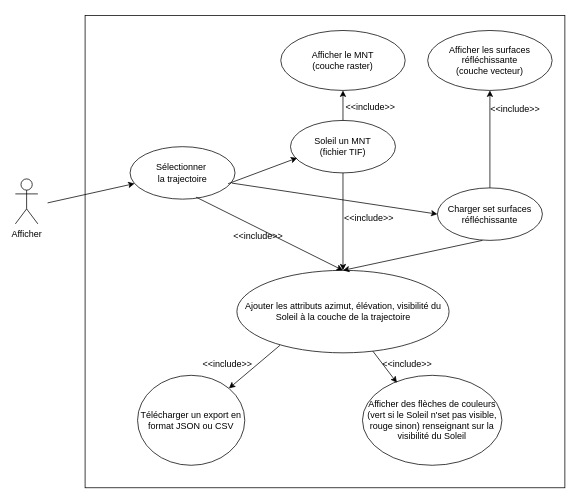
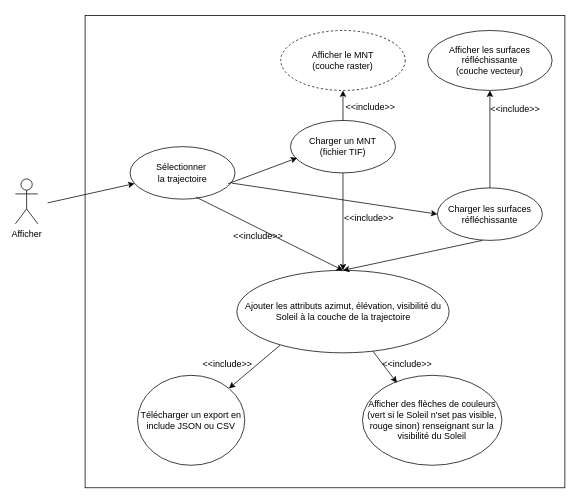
- <mxCell id="8" value="&lt;div&gt;Afficher le MNT&lt;br&gt;&lt;/div&gt;&lt;div&gt;(couche raster)&lt;/div&gt;" style="ellipse;whiteSpace=wrap;html=1;" parent="1" vertex="1"><mxGeometry x="374" y="40" width="166" height="80" as="geometry" /></mxCell>
+ <mxCell id="8" value="&lt;div&gt;Afficher le MNT&lt;br&gt;&lt;/div&gt;&lt;div&gt;(couche raster)&lt;/div&gt;" style="ellipse;whiteSpace=wrap;html=1;dashed=1;" parent="1" vertex="1"><mxGeometry x="374" y="40" width="166" height="80" as="geometry" /></mxCell>
- <mxCell id="6" value="&lt;div&gt;Soleil un MNT&lt;/div&gt;&lt;div&gt;(fichier TIF)&lt;br&gt;&lt;/div&gt;" style="ellipse;whiteSpace=wrap;html=1;" parent="1" vertex="1"><mxGeometry x="387" y="160" width="140" height="70" as="geometry" /></mxCell>
+ <mxCell id="6" value="&lt;div&gt;Charger un MNT&lt;/div&gt;&lt;div&gt;(fichier TIF)&lt;br&gt;&lt;/div&gt;" style="ellipse;whiteSpace=wrap;html=1;" parent="1" vertex="1"><mxGeometry x="387" y="160" width="140" height="70" as="geometry" /></mxCell>
- <mxCell id="16" value="&lt;div&gt;Charger set surfaces réfléchissante&lt;br&gt;&lt;/div&gt;" style="ellipse;whiteSpace=wrap;html=1;" parent="1" vertex="1"><mxGeometry x="583" y="250" width="140" height="70" as="geometry" /></mxCell>
+ <mxCell id="16" value="&lt;div&gt;Charger les surfaces réfléchissante&lt;br&gt;&lt;/div&gt;" style="ellipse;whiteSpace=wrap;html=1;" parent="1" vertex="1"><mxGeometry x="583" y="250" width="140" height="70" as="geometry" /></mxCell>
- <mxCell id="11" value="Télécharger un export en format JSON ou CSV" style="ellipse;whiteSpace=wrap;html=1;" parent="1" vertex="1"><mxGeometry x="183" y="500" width="143" height="120" as="geometry" /></mxCell>
+ <mxCell id="11" value="Télécharger un export en include JSON ou CSV" style="ellipse;whiteSpace=wrap;html=1;" parent="1" vertex="1"><mxGeometry x="183" y="500" width="143" height="120" as="geometry" /></mxCell>
